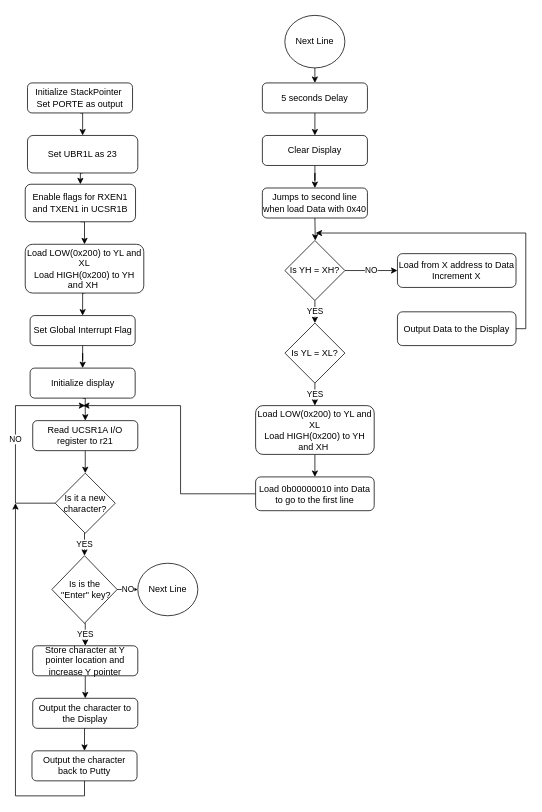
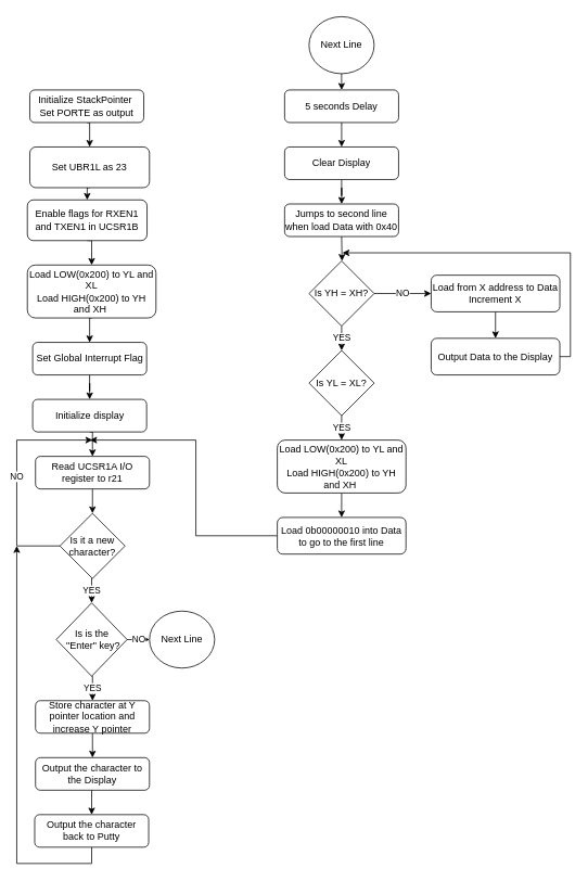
+ <mxCell id="46" style="edgeStyle=orthogonalEdgeStyle;rounded=0;orthogonalLoop=1;jettySize=auto;html=1;exitX=0.5;exitY=1;exitDx=0;exitDy=0;entryX=0.5;entryY=0;entryDx=0;entryDy=0;" edge="1" parent="1" source="47" target="49"><mxGeometry relative="1" as="geometry" /></mxCell>
